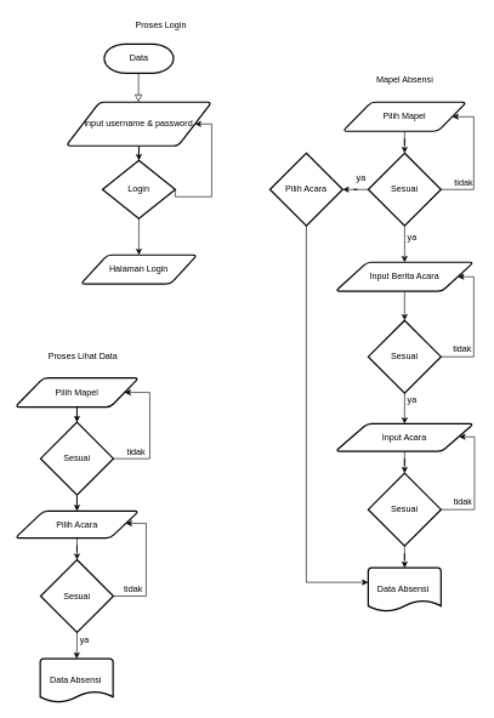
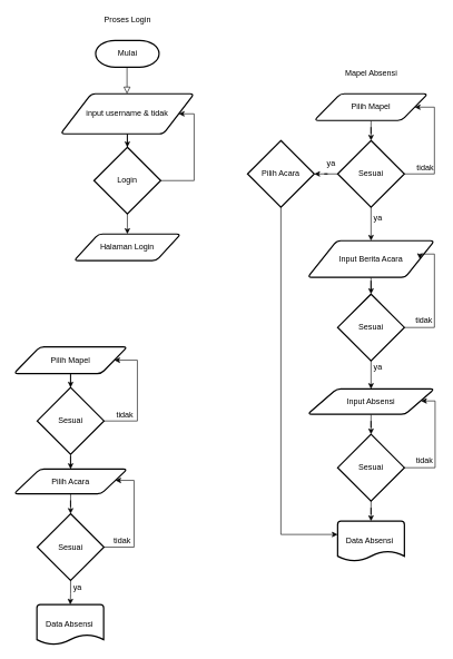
- <mxCell id="34" value="Proses Login" style="text;html=1;align=center;verticalAlign=middle;resizable=0;points=[];autosize=1;" vertex="1" parent="1"><mxGeometry x="175" y="25" width="90" height="20" as="geometry" /></mxCell>
+ <mxCell id="34" value="Proses Login" style="text;html=1;align=center;verticalAlign=middle;resizable=0;points=[];autosize=1;" vertex="1" parent="1"><mxGeometry x="145" y="20" width="90" height="20" as="geometry" /></mxCell>
- <mxCell id="3" value="Data" style="strokeWidth=2;html=1;shape=mxgraph.flowchart.terminator;whiteSpace=wrap;" parent="1" vertex="1"><mxGeometry x="142.5" y="60" width="95" height="40" as="geometry" /></mxCell>
+ <mxCell id="3" value="Mulai" style="strokeWidth=2;html=1;shape=mxgraph.flowchart.terminator;whiteSpace=wrap;" parent="1" vertex="1"><mxGeometry x="142.5" y="60" width="95" height="40" as="geometry" /></mxCell>
- <mxCell id="5" value="input username &amp;amp; password" style="shape=parallelogram;html=1;strokeWidth=2;perimeter=parallelogramPerimeter;whiteSpace=wrap;rounded=1;arcSize=12;size=0.23;" parent="1" vertex="1"><mxGeometry x="90" y="140" width="200" height="60" as="geometry" /></mxCell>
+ <mxCell id="5" value="input username &amp;amp; tidak" style="shape=parallelogram;html=1;strokeWidth=2;perimeter=parallelogramPerimeter;whiteSpace=wrap;rounded=1;arcSize=12;size=0.23;" parent="1" vertex="1"><mxGeometry x="90" y="140" width="200" height="60" as="geometry" /></mxCell>
- <mxCell id="8" value="Login" style="strokeWidth=2;html=1;shape=mxgraph.flowchart.decision;whiteSpace=wrap;" parent="1" vertex="1"><mxGeometry x="140" y="220" width="100" height="80" as="geometry" /></mxCell>
+ <mxCell id="8" value="Login" style="strokeWidth=2;html=1;shape=mxgraph.flowchart.decision;whiteSpace=wrap;" parent="1" vertex="1"><mxGeometry x="140" y="220" width="100" height="100" as="geometry" /></mxCell>
- <mxCell id="19" value="Input Berita Acara" style="shape=parallelogram;html=1;strokeWidth=2;perimeter=parallelogramPerimeter;whiteSpace=wrap;rounded=1;arcSize=12;size=0.23;" vertex="1" parent="1"><mxGeometry x="460" y="360" width="190" height="40" as="geometry" /></mxCell>
+ <mxCell id="19" value="Input Berita Acara" style="shape=parallelogram;html=1;strokeWidth=2;perimeter=parallelogramPerimeter;whiteSpace=wrap;rounded=1;arcSize=12;size=0.23;" vertex="1" parent="1"><mxGeometry x="460" y="360" width="190" height="55" as="geometry" /></mxCell>
- <mxCell id="51" value="Proses Lihat Data" style="text;html=1;align=center;verticalAlign=middle;resizable=0;points=[];autosize=1;" vertex="1" parent="1"><mxGeometry x="58" y="480" width="110" height="20" as="geometry" /></mxCell>
- <mxCell id="25" value="Input Acara" style="shape=parallelogram;html=1;strokeWidth=2;perimeter=parallelogramPerimeter;whiteSpace=wrap;rounded=1;arcSize=12;size=0.23;" vertex="1" parent="1"><mxGeometry x="460" y="582" width="190" height="38" as="geometry" /></mxCell>
+ <mxCell id="25" value="Input Absensi" style="shape=parallelogram;html=1;strokeWidth=2;perimeter=parallelogramPerimeter;whiteSpace=wrap;rounded=1;arcSize=12;size=0.23;" vertex="1" parent="1"><mxGeometry x="460" y="582" width="190" height="38" as="geometry" /></mxCell>
